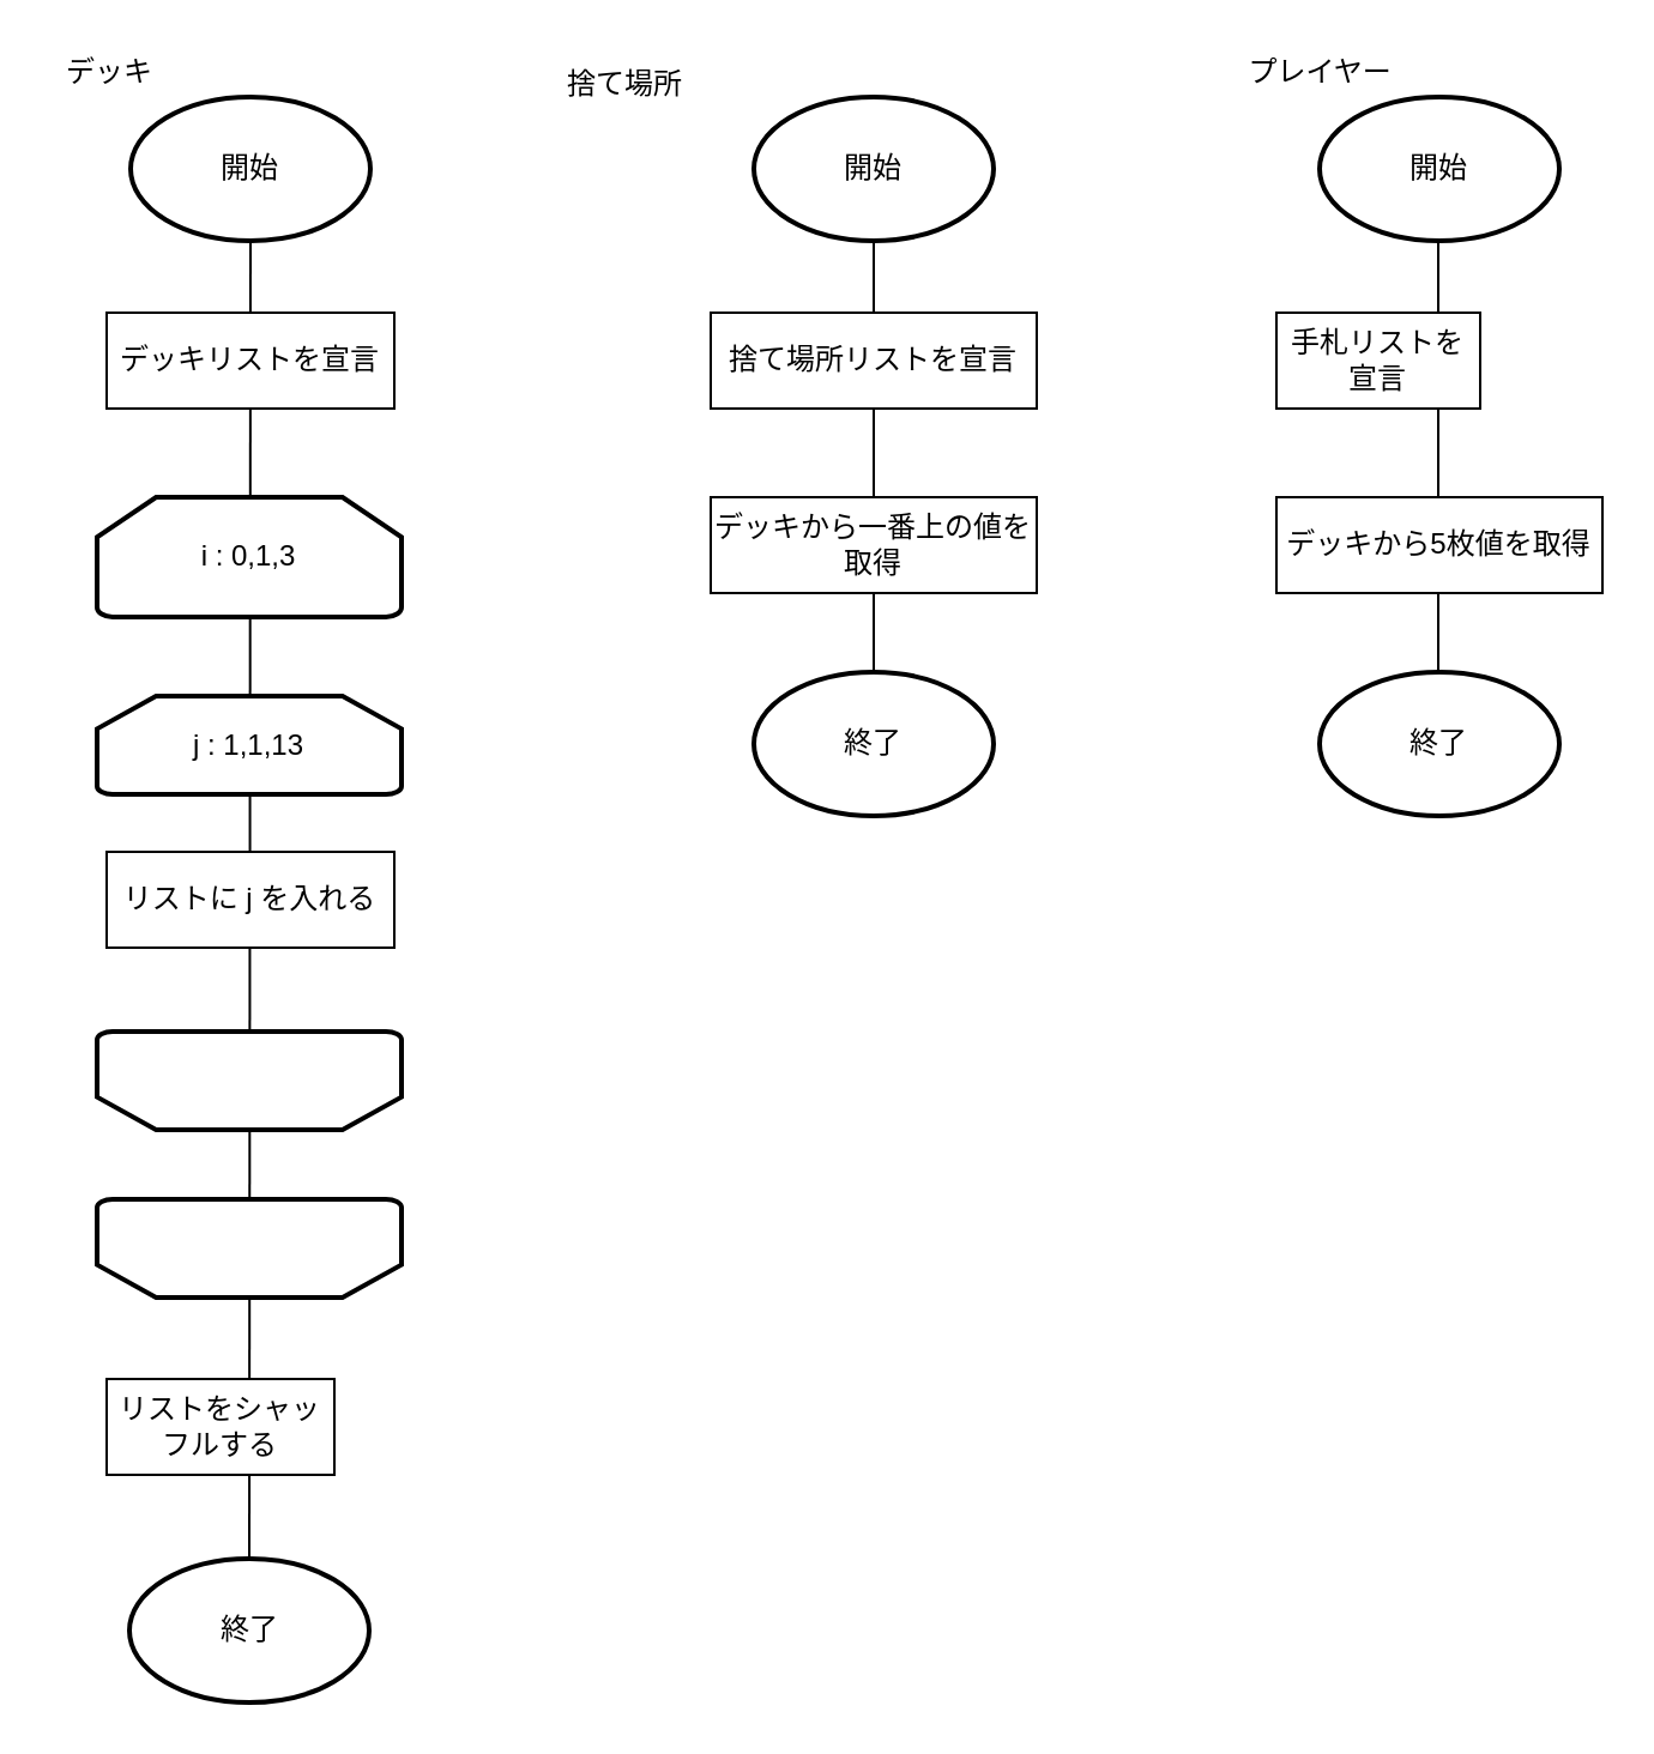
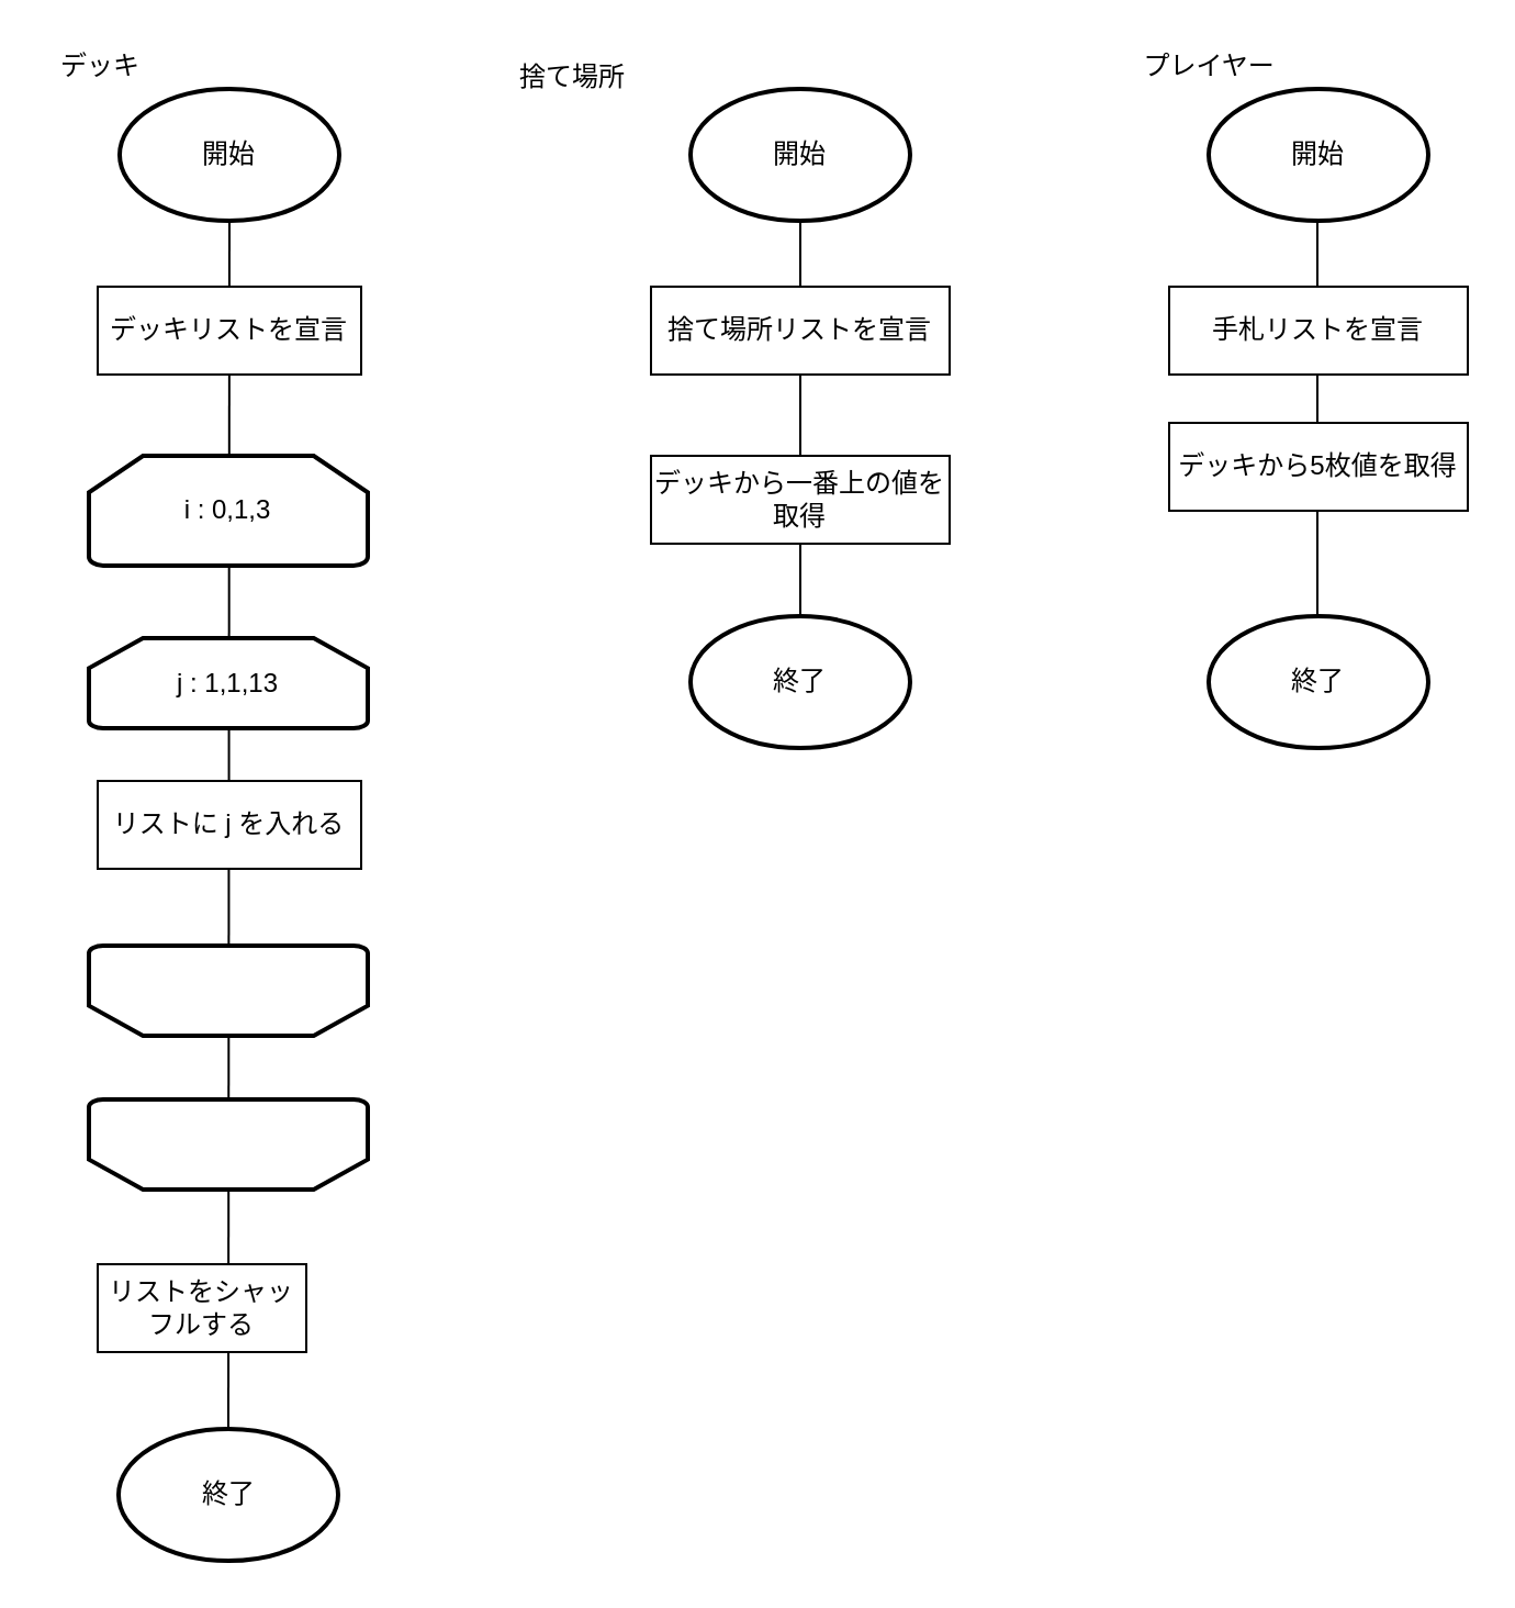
- <mxCell id="22" value="手札リストを宣言" style="rounded=0;whiteSpace=wrap;html=1;" parent="1" vertex="1"><mxGeometry x="532" y="130" width="85" height="40" as="geometry" /></mxCell>
+ <mxCell id="22" value="手札リストを宣言" style="rounded=0;whiteSpace=wrap;html=1;" parent="1" vertex="1"><mxGeometry x="532" y="130" width="136" height="40" as="geometry" /></mxCell>
- <mxCell id="23" value="デッキから5枚値を取得" style="rounded=0;whiteSpace=wrap;html=1;" parent="1" vertex="1"><mxGeometry x="532" y="207" width="136" height="40" as="geometry" /></mxCell>
+ <mxCell id="23" value="デッキから5枚値を取得" style="rounded=0;whiteSpace=wrap;html=1;" parent="1" vertex="1"><mxGeometry x="532" y="192" width="136" height="40" as="geometry" /></mxCell>
